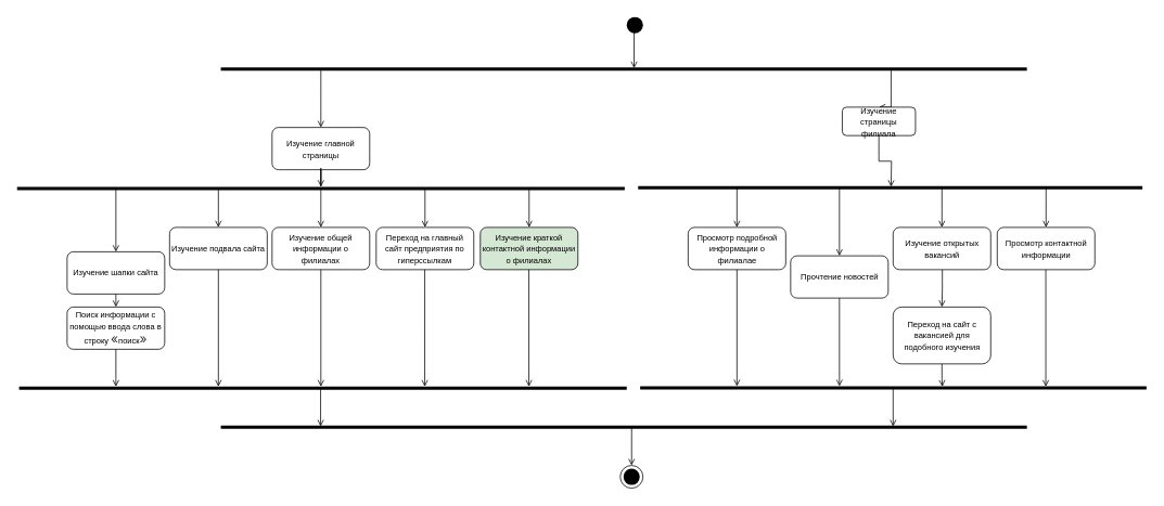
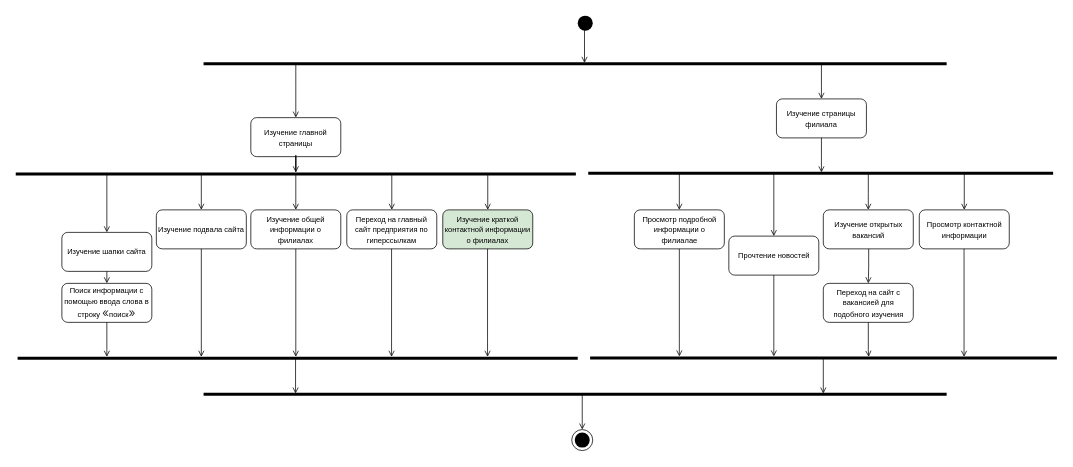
- <mxCell id="26" value="&lt;font style=&quot;font-size: 10px;&quot;&gt;Изучение страницы филиала&lt;/font&gt;" style="rounded=1;whiteSpace=wrap;html=1;" parent="1" vertex="1"><mxGeometry x="1035" y="131" width="90" height="35" as="geometry" /></mxCell>
+ <mxCell id="26" value="&lt;font style=&quot;font-size: 10px;&quot;&gt;Изучение страницы филиала&lt;/font&gt;" style="rounded=1;whiteSpace=wrap;html=1;" parent="1" vertex="1"><mxGeometry x="1035" y="131" width="120" height="52" as="geometry" /></mxCell>
- <mxCell id="42" value="&lt;font style=&quot;font-size: 10px;&quot;&gt;Переход на сайт с вакансией для подобного изучения&lt;/font&gt;" style="rounded=1;whiteSpace=wrap;html=1;" parent="1" vertex="1"><mxGeometry x="1097.5" y="377" width="120" height="70" as="geometry" /></mxCell>
+ <mxCell id="42" value="&lt;font style=&quot;font-size: 10px;&quot;&gt;Переход на сайт с вакансией для подобного изучения&lt;/font&gt;" style="rounded=1;whiteSpace=wrap;html=1;" parent="1" vertex="1"><mxGeometry x="1097.5" y="377" width="120" height="52" as="geometry" /></mxCell>
